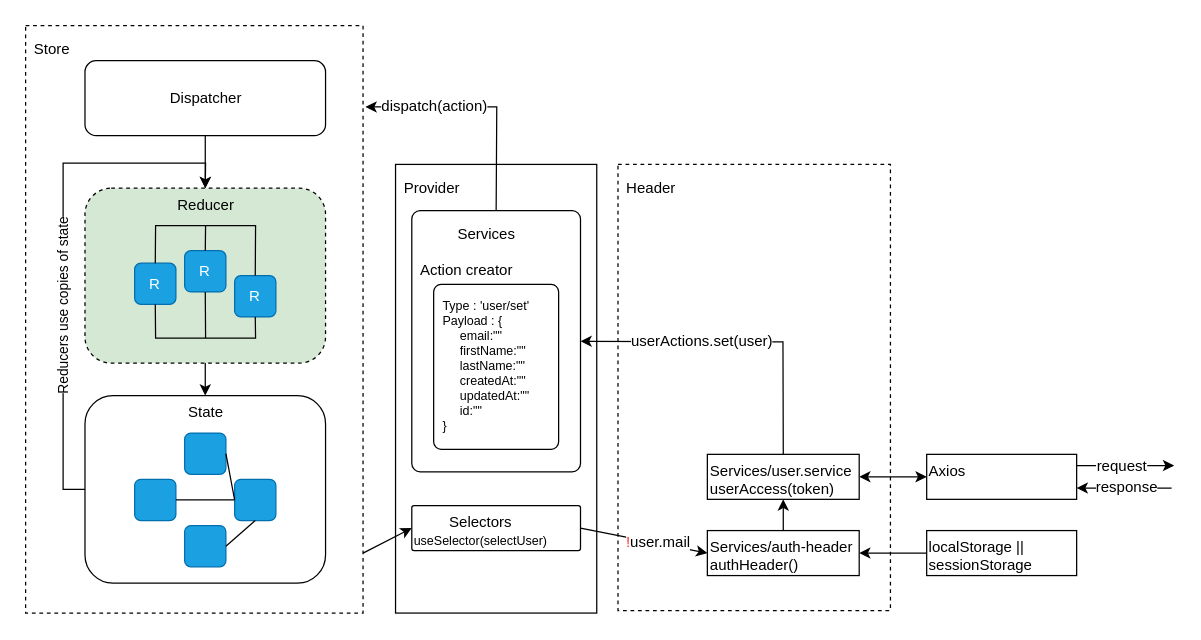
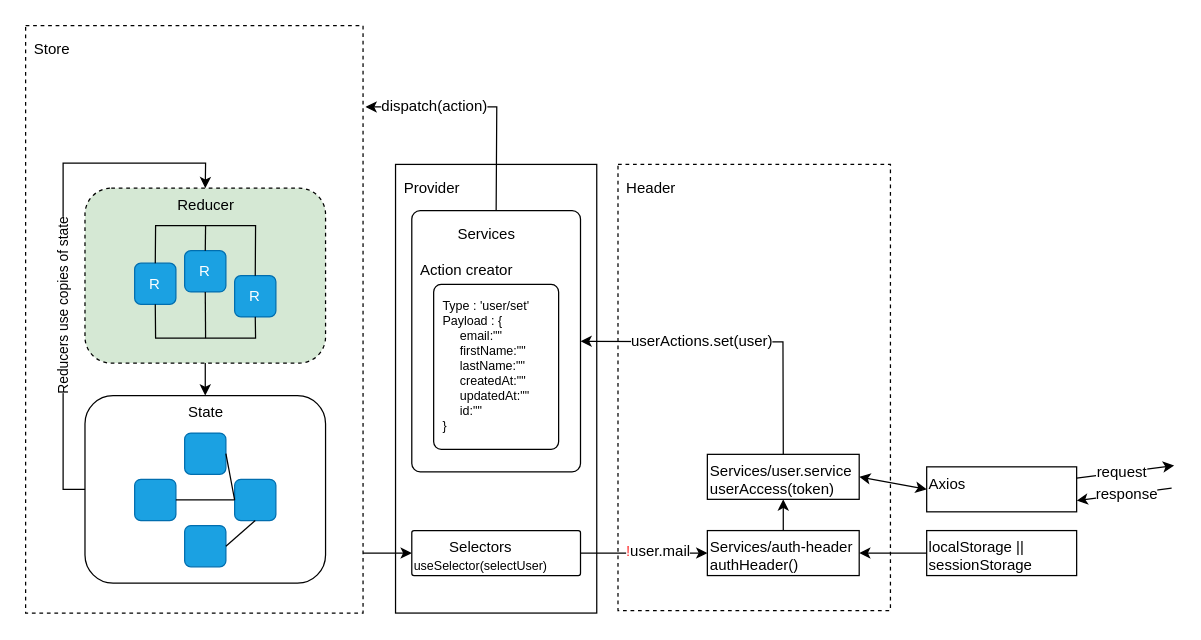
- <mxCell id="5" value="Dispatcher" style="rounded=1;whiteSpace=wrap;html=1;" vertex="1" parent="1"><mxGeometry x="67.5" y="48" width="192.5" height="60" as="geometry" /></mxCell>
- <mxCell id="27" value="" style="endArrow=classic;html=1;rounded=0;exitX=0.5;exitY=1;exitDx=0;exitDy=0;entryX=0.5;entryY=0;entryDx=0;entryDy=0;" edge="1" parent="1" source="5" target="16"><mxGeometry width="50" height="50" relative="1" as="geometry"><mxPoint x="150" y="170" as="sourcePoint" /><mxPoint x="200" y="120" as="targetPoint" /></mxGeometry></mxCell>
- <mxCell id="40" value="Axios" style="rounded=0;whiteSpace=wrap;html=1;align=left;verticalAlign=top;" vertex="1" parent="1"><mxGeometry x="741" y="363" width="120" height="36" as="geometry" /></mxCell>
+ <mxCell id="40" value="Axios" style="rounded=0;whiteSpace=wrap;html=1;align=left;verticalAlign=top;" vertex="1" parent="1"><mxGeometry x="741" y="373" width="120" height="36" as="geometry" /></mxCell>
- <mxCell id="48" value="&lt;div style=&quot;text-align: center&quot;&gt;Selectors&lt;/div&gt;&lt;div&gt;&lt;/div&gt;&lt;font style=&quot;font-size: 10px&quot;&gt;useSelector(selectUser)&lt;/font&gt;" style="rounded=1;whiteSpace=wrap;html=1;verticalAlign=top;align=left;spacing=2;arcSize=5;" vertex="1" parent="1"><mxGeometry x="329" y="404" width="135" height="36" as="geometry" /></mxCell>
+ <mxCell id="48" value="&lt;div style=&quot;text-align: center&quot;&gt;Selectors&lt;/div&gt;&lt;div&gt;&lt;/div&gt;&lt;font style=&quot;font-size: 10px&quot;&gt;useSelector(selectUser)&lt;/font&gt;" style="rounded=1;whiteSpace=wrap;html=1;verticalAlign=top;align=left;spacing=2;arcSize=5;" vertex="1" parent="1"><mxGeometry x="329" y="424" width="135" height="36" as="geometry" /></mxCell>
